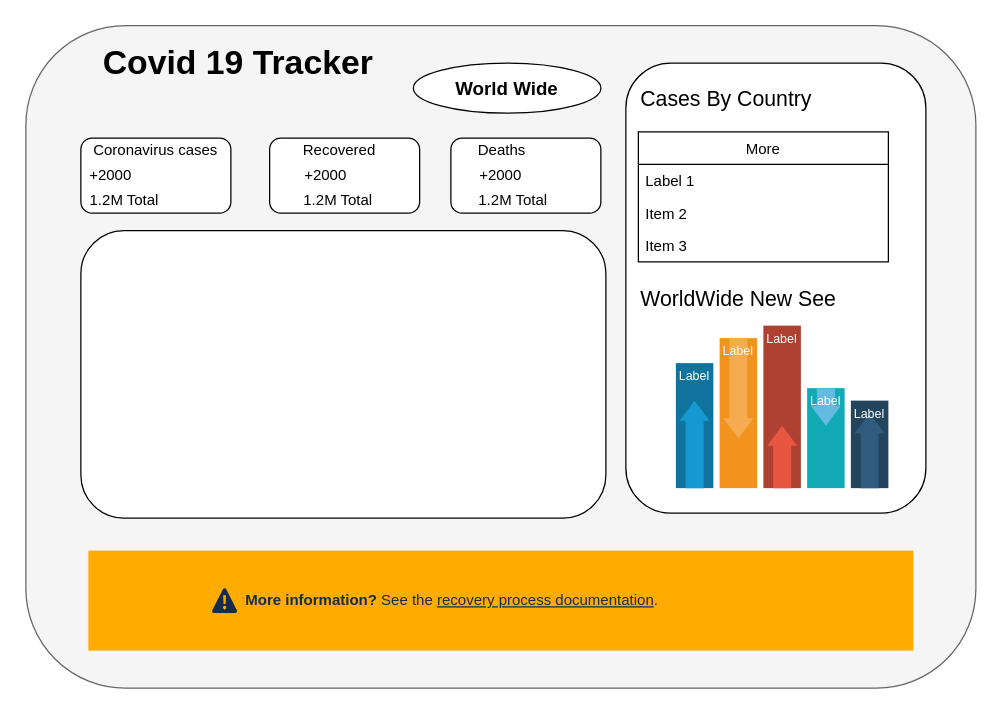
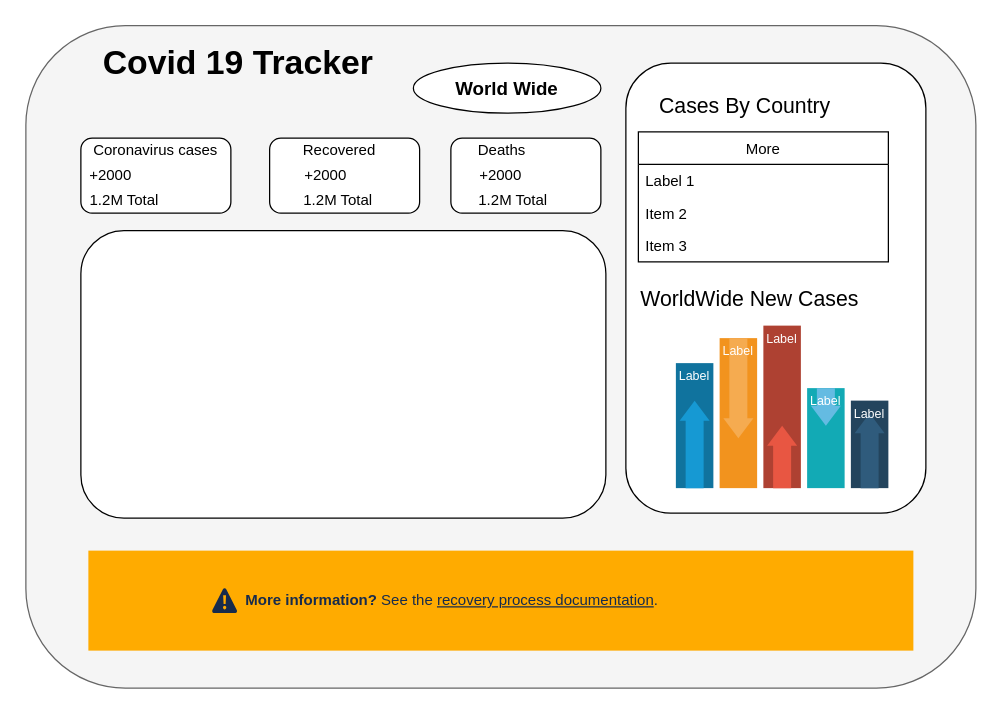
- <mxCell id="20" value="&lt;font style=&quot;font-size: 17px&quot;&gt;Cases By Country&lt;/font&gt;" style="text;html=1;strokeColor=none;fillColor=none;align=left;verticalAlign=middle;whiteSpace=wrap;rounded=0;" vertex="1" parent="1"><mxGeometry x="510" y="70" width="180" height="20" as="geometry" /></mxCell>
+ <mxCell id="20" value="&lt;font style=&quot;font-size: 17px&quot;&gt;Cases By Country&lt;/font&gt;" style="text;html=1;strokeColor=none;fillColor=none;align=left;verticalAlign=middle;whiteSpace=wrap;rounded=0;" vertex="1" parent="1"><mxGeometry x="525" y="75" width="180" height="20" as="geometry" /></mxCell>
- <mxCell id="21" value="&lt;font style=&quot;font-size: 17px&quot;&gt;WorldWide New See&lt;/font&gt;" style="text;html=1;strokeColor=none;fillColor=none;align=left;verticalAlign=middle;whiteSpace=wrap;rounded=0;" vertex="1" parent="1"><mxGeometry x="510" y="230" width="230" height="20" as="geometry" /></mxCell>
+ <mxCell id="21" value="&lt;font style=&quot;font-size: 17px&quot;&gt;WorldWide New Cases&lt;/font&gt;" style="text;html=1;strokeColor=none;fillColor=none;align=left;verticalAlign=middle;whiteSpace=wrap;rounded=0;" vertex="1" parent="1"><mxGeometry x="510" y="230" width="230" height="20" as="geometry" /></mxCell>
